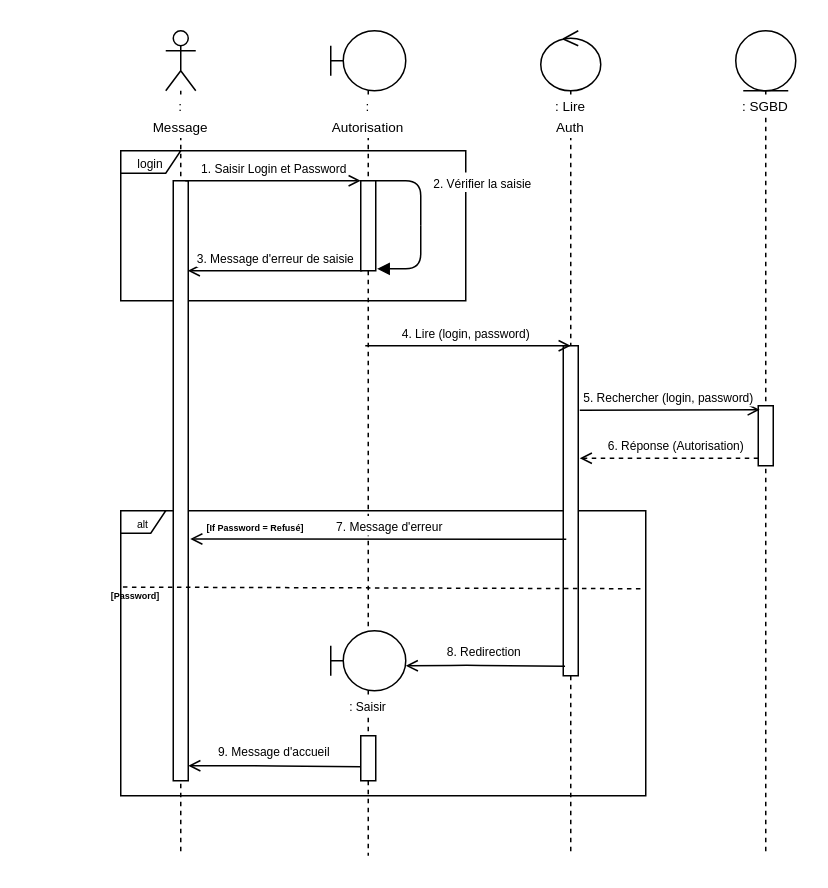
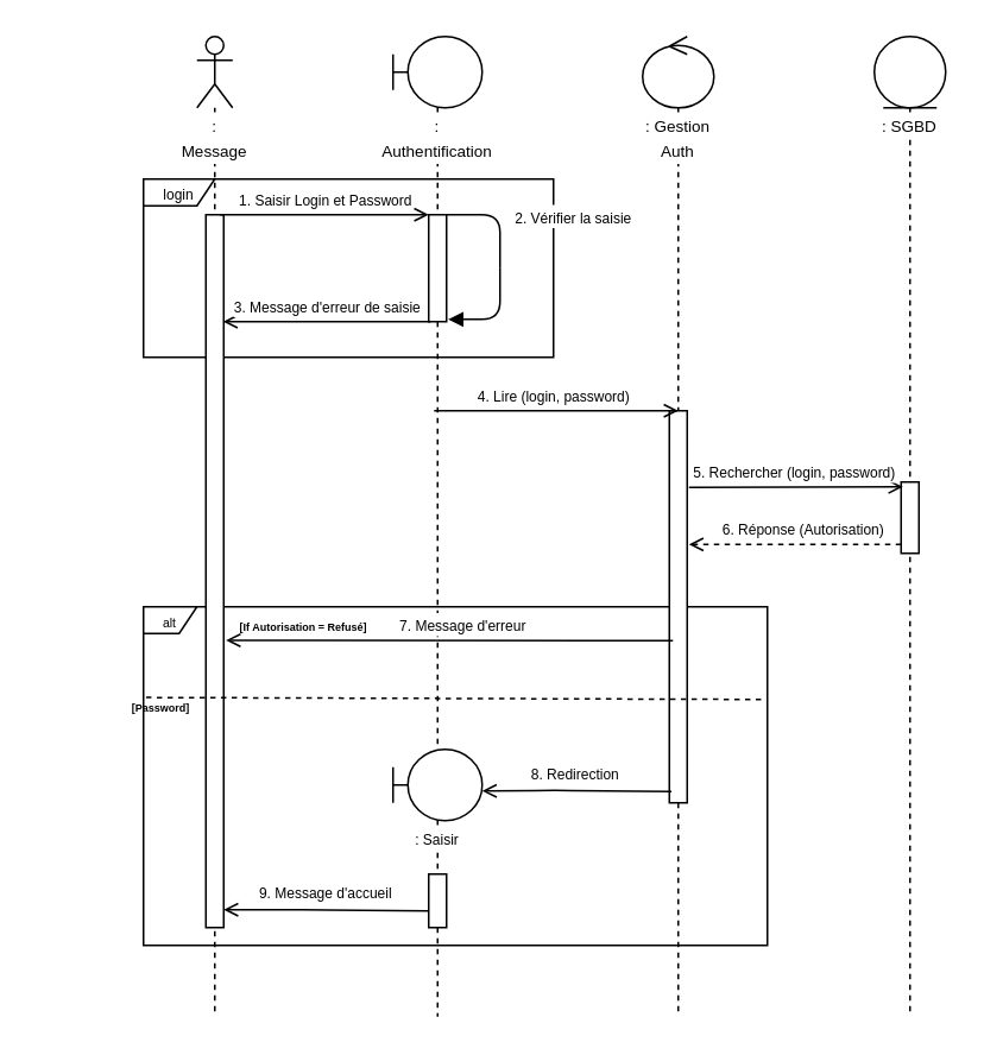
- <mxCell id="6" value="&lt;font style=&quot;font-size: 9px&quot;&gt;: Autorisation&lt;/font&gt;" style="shape=umlLifeline;participant=umlBoundary;perimeter=lifelinePerimeter;whiteSpace=wrap;html=1;container=1;collapsible=0;recursiveResize=0;verticalAlign=top;spacingTop=36;labelBackgroundColor=#ffffff;outlineConnect=0;" parent="1" vertex="1"><mxGeometry x="220" y="20" width="50" height="400" as="geometry" /></mxCell>
+ <mxCell id="6" value="&lt;font style=&quot;font-size: 9px&quot;&gt;: Authentification&lt;/font&gt;" style="shape=umlLifeline;participant=umlBoundary;perimeter=lifelinePerimeter;whiteSpace=wrap;html=1;container=1;collapsible=0;recursiveResize=0;verticalAlign=top;spacingTop=36;labelBackgroundColor=#ffffff;outlineConnect=0;" parent="1" vertex="1"><mxGeometry x="220" y="20" width="50" height="400" as="geometry" /></mxCell>
- <mxCell id="9" value="&lt;font style=&quot;font-size: 9px&quot;&gt;: Lire Auth&lt;/font&gt;" style="shape=umlLifeline;participant=umlControl;perimeter=lifelinePerimeter;whiteSpace=wrap;html=1;container=1;collapsible=0;recursiveResize=0;verticalAlign=top;spacingTop=36;labelBackgroundColor=#ffffff;outlineConnect=0;" parent="1" vertex="1"><mxGeometry x="360" y="20" width="40" height="550" as="geometry" /></mxCell>
+ <mxCell id="9" value="&lt;font style=&quot;font-size: 9px&quot;&gt;: Gestion Auth&lt;/font&gt;" style="shape=umlLifeline;participant=umlControl;perimeter=lifelinePerimeter;whiteSpace=wrap;html=1;container=1;collapsible=0;recursiveResize=0;verticalAlign=top;spacingTop=36;labelBackgroundColor=#ffffff;outlineConnect=0;" parent="1" vertex="1"><mxGeometry x="360" y="20" width="40" height="550" as="geometry" /></mxCell>
- <mxCell id="21" value="&lt;font style=&quot;font-size: 6px&quot;&gt;&lt;b&gt;[If Password = Refusé]&lt;/b&gt;&lt;/font&gt;" style="text;html=1;strokeColor=none;fillColor=none;align=center;verticalAlign=middle;whiteSpace=wrap;rounded=0;" parent="1" vertex="1"><mxGeometry x="100" y="345" width="140" height="10" as="geometry" /></mxCell>
+ <mxCell id="21" value="&lt;font style=&quot;font-size: 6px&quot;&gt;&lt;b&gt;[If Autorisation = Refusé]&lt;/b&gt;&lt;/font&gt;" style="text;html=1;strokeColor=none;fillColor=none;align=center;verticalAlign=middle;whiteSpace=wrap;rounded=0;" parent="1" vertex="1"><mxGeometry x="100" y="345" width="140" height="10" as="geometry" /></mxCell>
